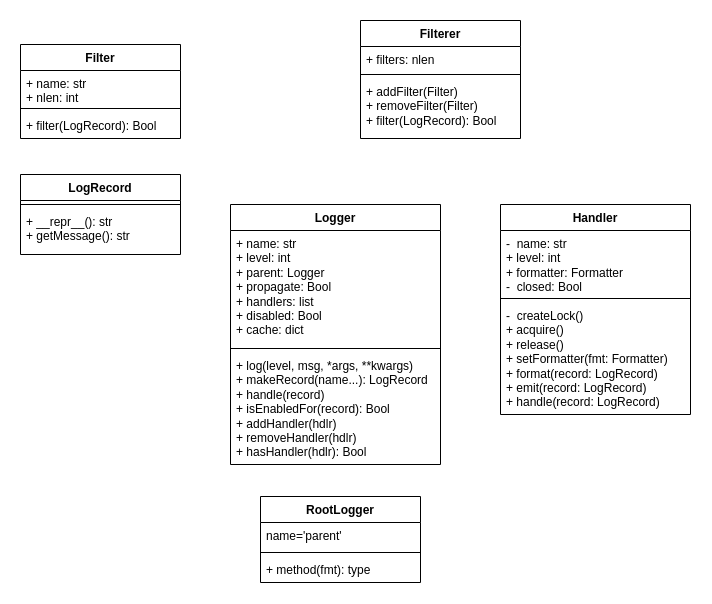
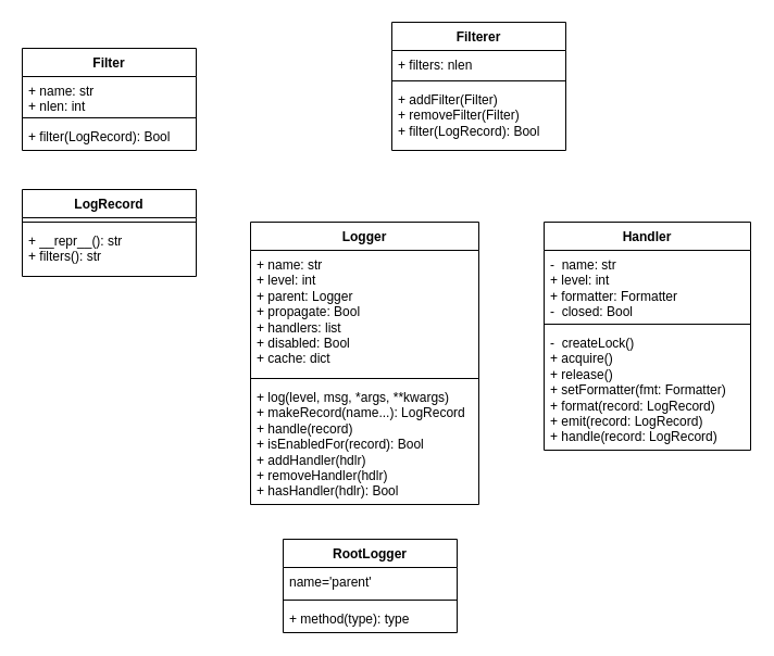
- <mxCell id="12" value="+ __repr__(): str&lt;br&gt;+ getMessage(): str" style="text;strokeColor=none;fillColor=none;align=left;verticalAlign=top;spacingLeft=4;spacingRight=4;overflow=hidden;rotatable=0;points=[[0,0.5],[1,0.5]];portConstraint=eastwest;whiteSpace=wrap;html=1;" parent="10" vertex="1"><mxGeometry y="34" width="160" height="46" as="geometry" /></mxCell>
+ <mxCell id="12" value="+ __repr__(): str&lt;br&gt;+ filters(): str" style="text;strokeColor=none;fillColor=none;align=left;verticalAlign=top;spacingLeft=4;spacingRight=4;overflow=hidden;rotatable=0;points=[[0,0.5],[1,0.5]];portConstraint=eastwest;whiteSpace=wrap;html=1;" parent="10" vertex="1"><mxGeometry y="34" width="160" height="46" as="geometry" /></mxCell>
- <mxCell id="24" value="+ method(fmt): type" style="text;strokeColor=none;fillColor=none;align=left;verticalAlign=top;spacingLeft=4;spacingRight=4;overflow=hidden;rotatable=0;points=[[0,0.5],[1,0.5]];portConstraint=eastwest;whiteSpace=wrap;html=1;" vertex="1" parent="21"><mxGeometry y="60" width="160" height="26" as="geometry" /></mxCell>
+ <mxCell id="24" value="+ method(type): type" style="text;strokeColor=none;fillColor=none;align=left;verticalAlign=top;spacingLeft=4;spacingRight=4;overflow=hidden;rotatable=0;points=[[0,0.5],[1,0.5]];portConstraint=eastwest;whiteSpace=wrap;html=1;" vertex="1" parent="21"><mxGeometry y="60" width="160" height="26" as="geometry" /></mxCell>
